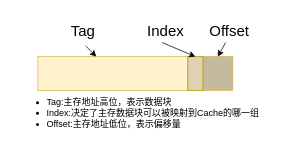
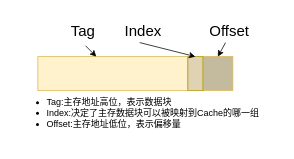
- <mxCell id="10" value="&lt;font style=&quot;font-size: 20px;&quot;&gt;Index&lt;/font&gt;" style="text;html=1;align=center;verticalAlign=middle;resizable=0;points=[];autosize=1;strokeColor=none;fillColor=none;" vertex="1" parent="1"><mxGeometry x="185" y="20" width="70" height="40" as="geometry" /></mxCell>
+ <mxCell id="10" value="&lt;font style=&quot;font-size: 20px;&quot;&gt;Index&lt;/font&gt;" style="text;html=1;align=center;verticalAlign=middle;resizable=0;points=[];autosize=1;strokeColor=none;fillColor=none;" vertex="1" parent="1"><mxGeometry x="155" y="20" width="70" height="40" as="geometry" /></mxCell>
